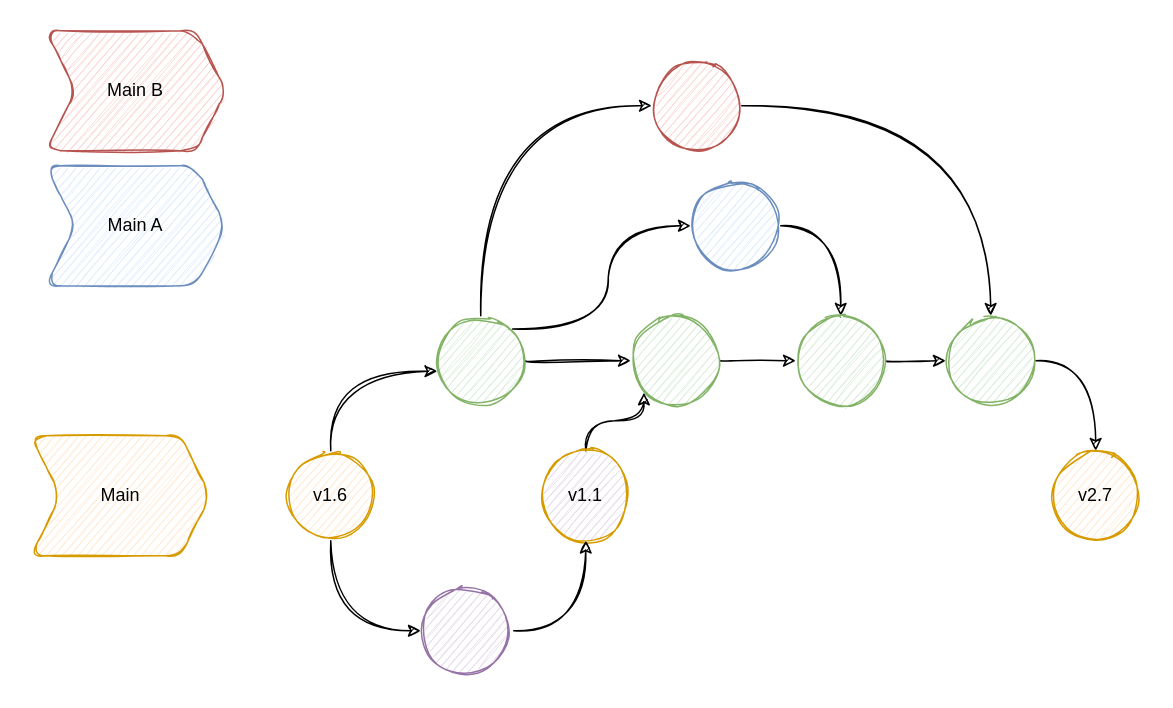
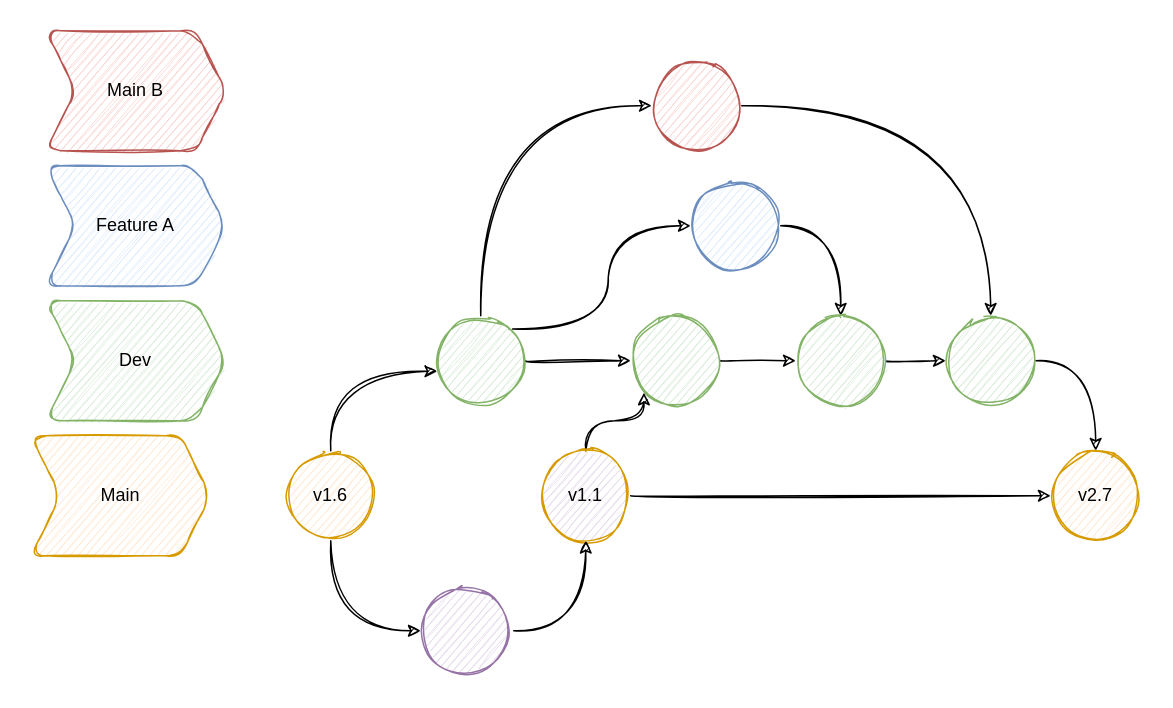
- <mxCell id="5" value="Main A" style="shape=step;perimeter=stepPerimeter;whiteSpace=wrap;html=1;fixedSize=1;sketch=1;rounded=1;fillColor=#dae8fc;strokeColor=#6c8ebf;" vertex="1" parent="1"><mxGeometry x="30" y="110" width="120" height="80" as="geometry" /></mxCell>
+ <mxCell id="5" value="Feature A" style="shape=step;perimeter=stepPerimeter;whiteSpace=wrap;html=1;fixedSize=1;sketch=1;rounded=1;fillColor=#dae8fc;strokeColor=#6c8ebf;" vertex="1" parent="1"><mxGeometry x="30" y="110" width="120" height="80" as="geometry" /></mxCell>
+ <mxCell id="6" value="Dev" style="shape=step;perimeter=stepPerimeter;whiteSpace=wrap;html=1;fixedSize=1;sketch=1;rounded=1;fillColor=#d5e8d4;strokeColor=#82b366;" vertex="1" parent="1"><mxGeometry x="30" y="200" width="120" height="80" as="geometry" /></mxCell>
+ <mxCell id="22" style="edgeStyle=orthogonalEdgeStyle;curved=1;rounded=0;sketch=1;orthogonalLoop=1;jettySize=auto;html=1;exitX=1;exitY=0.5;exitDx=0;exitDy=0;entryX=0;entryY=0.5;entryDx=0;entryDy=0;" edge="1" parent="1" source="23" target="28"><mxGeometry relative="1" as="geometry" /></mxCell>
